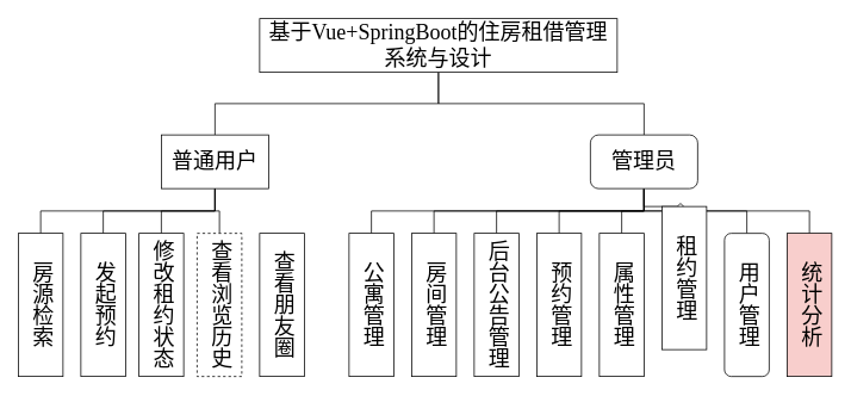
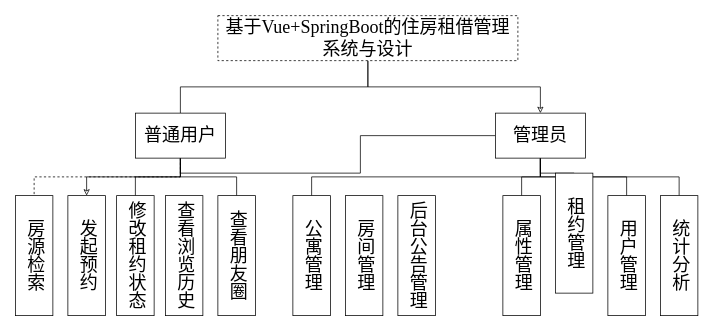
- <mxCell id="4" value="&lt;span style=&quot;font-size: 24px;&quot; lang=&quot;EN-US&quot;&gt;&lt;font style=&quot;font-size: 24px;&quot;&gt;基于Vue+SpringBoot的住房租借管理系统与设计&lt;/font&gt;&lt;/span&gt;" style="rounded=0;whiteSpace=wrap;html=1;fontFamily=宋体;fontSize=24;fontStyle=0" parent="1" vertex="1"><mxGeometry x="290" y="20" width="400" height="60" as="geometry" /></mxCell>
+ <mxCell id="4" value="&lt;span style=&quot;font-size: 24px;&quot; lang=&quot;EN-US&quot;&gt;&lt;font style=&quot;font-size: 24px;&quot;&gt;基于Vue+SpringBoot的住房租借管理系统与设计&lt;/font&gt;&lt;/span&gt;" style="rounded=0;whiteSpace=wrap;html=1;fontFamily=宋体;fontSize=24;fontStyle=0;dashed=1;" parent="1" vertex="1"><mxGeometry x="290" y="20" width="400" height="60" as="geometry" /></mxCell>
- <mxCell id="3" style="edgeStyle=orthogonalEdgeStyle;rounded=0;orthogonalLoop=1;jettySize=auto;html=1;exitX=0.5;exitY=1;exitDx=0;exitDy=0;entryX=0.5;entryY=0;entryDx=0;entryDy=0;fontFamily=宋体;fontSize=24;fontStyle=0;endArrow=none;endFill=0;" parent="1" source="4" target="19" edge="1"><mxGeometry relative="1" as="geometry" /></mxCell>
+ <mxCell id="3" style="edgeStyle=orthogonalEdgeStyle;rounded=0;orthogonalLoop=1;jettySize=auto;html=1;exitX=0.5;exitY=1;exitDx=0;exitDy=0;entryX=0.5;entryY=0;entryDx=0;entryDy=0;fontFamily=宋体;fontSize=24;fontStyle=0;endArrow=classic;endFill=0;" parent="1" source="4" target="19" edge="1"><mxGeometry relative="1" as="geometry" /></mxCell>
- <mxCell id="19" value="管理员" style="whiteSpace=wrap;html=1;fontSize=24;fontFamily=宋体;fontStyle=0;rounded=1;" parent="1" vertex="1"><mxGeometry x="660" y="150" width="120" height="60" as="geometry" /></mxCell>
+ <mxCell id="19" value="管理员" style="rounded=0;whiteSpace=wrap;html=1;fontSize=24;fontFamily=宋体;fontStyle=0" parent="1" vertex="1"><mxGeometry x="660" y="150" width="120" height="60" as="geometry" /></mxCell>
- <mxCell id="16" style="edgeStyle=orthogonalEdgeStyle;rounded=0;orthogonalLoop=1;jettySize=auto;html=1;exitX=0.5;exitY=1;exitDx=0;exitDy=0;entryX=0.5;entryY=0;entryDx=0;entryDy=0;fontStyle=0;fontFamily=宋体;fontSize=24;endArrow=diamond;endFill=0;" parent="1" source="19" target="32" edge="1"><mxGeometry relative="1" as="geometry" /></mxCell>
+ <mxCell id="16" style="edgeStyle=orthogonalEdgeStyle;rounded=0;orthogonalLoop=1;jettySize=auto;html=1;exitX=0.5;exitY=1;exitDx=0;exitDy=0;entryX=0.5;entryY=0;entryDx=0;entryDy=0;fontStyle=0;fontFamily=宋体;fontSize=24;endArrow=none;endFill=0;" parent="1" source="19" target="32" edge="1"><mxGeometry relative="1" as="geometry" /></mxCell>
- <mxCell id="5" style="edgeStyle=orthogonalEdgeStyle;rounded=0;orthogonalLoop=1;jettySize=auto;html=1;exitX=0.5;exitY=1;exitDx=0;exitDy=0;entryX=0.5;entryY=0;entryDx=0;entryDy=0;fontStyle=0;fontFamily=宋体;fontSize=24;endArrow=none;endFill=0;" parent="1" source="10" target="20" edge="1"><mxGeometry relative="1" as="geometry" /></mxCell>
+ <mxCell id="5" style="edgeStyle=orthogonalEdgeStyle;rounded=0;orthogonalLoop=1;jettySize=auto;html=1;exitX=0.5;exitY=1;exitDx=0;exitDy=0;entryX=0.5;entryY=0;entryDx=0;entryDy=0;fontStyle=0;fontFamily=宋体;fontSize=24;endArrow=none;endFill=0;dashed=1;" parent="1" source="10" target="20" edge="1"><mxGeometry relative="1" as="geometry" /></mxCell>
+ <mxCell id="9" style="edgeStyle=orthogonalEdgeStyle;rounded=0;orthogonalLoop=1;jettySize=auto;html=1;exitX=0.5;exitY=1;exitDx=0;exitDy=0;entryX=0.5;entryY=0;entryDx=0;entryDy=0;fontStyle=0;fontFamily=宋体;fontSize=24;endArrow=none;endFill=0;" parent="1" source="10" target="27" edge="1"><mxGeometry relative="1" as="geometry" /></mxCell>
- <mxCell id="8" style="edgeStyle=orthogonalEdgeStyle;rounded=0;orthogonalLoop=1;jettySize=auto;html=1;exitX=0.5;exitY=1;exitDx=0;exitDy=0;entryX=0.5;entryY=0;entryDx=0;entryDy=0;fontStyle=0;fontFamily=宋体;fontSize=24;endArrow=none;endFill=0;" parent="1" source="10" target="26" edge="1"><mxGeometry relative="1" as="geometry" /></mxCell>
+ <mxCell id="8" style="edgeStyle=orthogonalEdgeStyle;rounded=0;orthogonalLoop=1;jettySize=auto;html=1;exitX=0.5;exitY=1;exitDx=0;exitDy=0;fontStyle=0;fontFamily=宋体;fontSize=24;endArrow=none;endFill=0;" parent="1" source="10" target="19" edge="1"><mxGeometry relative="1" as="geometry" /></mxCell>
- <mxCell id="12" style="edgeStyle=orthogonalEdgeStyle;rounded=0;orthogonalLoop=1;jettySize=auto;html=1;exitX=0.5;exitY=1;exitDx=0;exitDy=0;entryX=0.5;entryY=0;entryDx=0;entryDy=0;fontStyle=0;fontFamily=宋体;fontSize=24;endArrow=none;endFill=0;" parent="1" source="19" target="25" edge="1"><mxGeometry relative="1" as="geometry" /></mxCell>
- <mxCell id="13" style="edgeStyle=orthogonalEdgeStyle;rounded=0;orthogonalLoop=1;jettySize=auto;html=1;exitX=0.5;exitY=1;exitDx=0;exitDy=0;entryX=0.5;entryY=0;entryDx=0;entryDy=0;fontStyle=0;fontFamily=宋体;fontSize=24;endArrow=none;endFill=0;" parent="1" source="19" target="22" edge="1"><mxGeometry relative="1" as="geometry" /></mxCell>
- <mxCell id="14" style="edgeStyle=orthogonalEdgeStyle;rounded=0;orthogonalLoop=1;jettySize=auto;html=1;exitX=0.5;exitY=1;exitDx=0;exitDy=0;entryX=0.5;entryY=0;entryDx=0;entryDy=0;fontStyle=0;fontFamily=宋体;fontSize=24;endArrow=none;endFill=0;" parent="1" source="19" target="29" edge="1"><mxGeometry relative="1" as="geometry" /></mxCell>
- <mxCell id="6" style="edgeStyle=orthogonalEdgeStyle;rounded=0;orthogonalLoop=1;jettySize=auto;html=1;exitX=0.5;exitY=1;exitDx=0;exitDy=0;entryX=0.5;entryY=0;entryDx=0;entryDy=0;fontStyle=0;fontFamily=宋体;fontSize=24;endArrow=none;endFill=0;" parent="1" source="10" target="21" edge="1"><mxGeometry relative="1" as="geometry" /></mxCell>
+ <mxCell id="6" style="edgeStyle=orthogonalEdgeStyle;rounded=0;orthogonalLoop=1;jettySize=auto;html=1;exitX=0.5;exitY=1;exitDx=0;exitDy=0;entryX=0.5;entryY=0;entryDx=0;entryDy=0;fontStyle=0;fontFamily=宋体;fontSize=24;endArrow=classic;endFill=0;" parent="1" source="10" target="21" edge="1"><mxGeometry relative="1" as="geometry" /></mxCell>
- <mxCell id="26" value="查看浏览历史" style="rounded=0;whiteSpace=wrap;html=1;textDirection=vertical-rl;fontFamily=宋体;fontSize=24;fontStyle=0;dashed=1;" parent="1" vertex="1"><mxGeometry x="220" y="260" width="50" height="160" as="geometry" /></mxCell>
+ <mxCell id="26" value="查看浏览历史" style="rounded=0;whiteSpace=wrap;html=1;textDirection=vertical-rl;fontFamily=宋体;fontSize=24;fontStyle=0" parent="1" vertex="1"><mxGeometry x="220" y="260" width="50" height="160" as="geometry" /></mxCell>
- <mxCell id="29" value="预约管理" style="rounded=0;whiteSpace=wrap;html=1;textDirection=vertical-rl;fontFamily=宋体;fontSize=24;fontStyle=0" parent="1" vertex="1"><mxGeometry x="600" y="260" width="50" height="160" as="geometry" /></mxCell>
- <mxCell id="31" value="用户管理" style="whiteSpace=wrap;html=1;textDirection=vertical-rl;fontFamily=宋体;fontSize=24;fontStyle=0;rounded=1;" parent="1" vertex="1"><mxGeometry x="810" y="260" width="50" height="160" as="geometry" /></mxCell>
+ <mxCell id="31" value="用户管理" style="rounded=0;whiteSpace=wrap;html=1;textDirection=vertical-rl;fontFamily=宋体;fontSize=24;fontStyle=0" parent="1" vertex="1"><mxGeometry x="810" y="260" width="50" height="160" as="geometry" /></mxCell>
- <mxCell id="28" value="统计分析" style="rounded=0;whiteSpace=wrap;html=1;textDirection=vertical-rl;fontFamily=宋体;fontSize=24;fontStyle=0;fillColor=#f8cecc;" parent="1" vertex="1"><mxGeometry x="880" y="260" width="50" height="160" as="geometry" /></mxCell>
+ <mxCell id="28" value="统计分析" style="rounded=0;whiteSpace=wrap;html=1;textDirection=vertical-rl;fontFamily=宋体;fontSize=24;fontStyle=0" parent="1" vertex="1"><mxGeometry x="880" y="260" width="50" height="160" as="geometry" /></mxCell>
